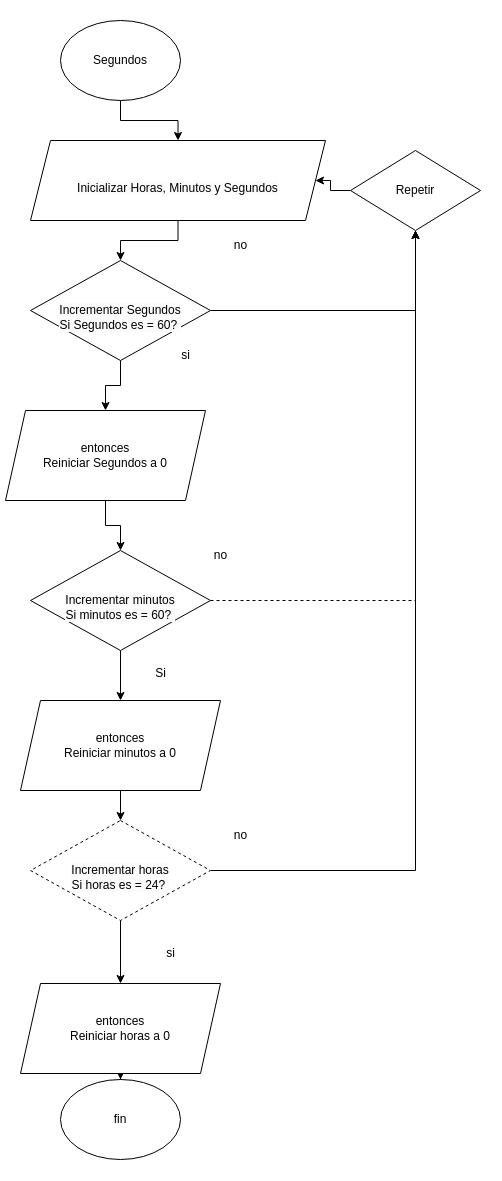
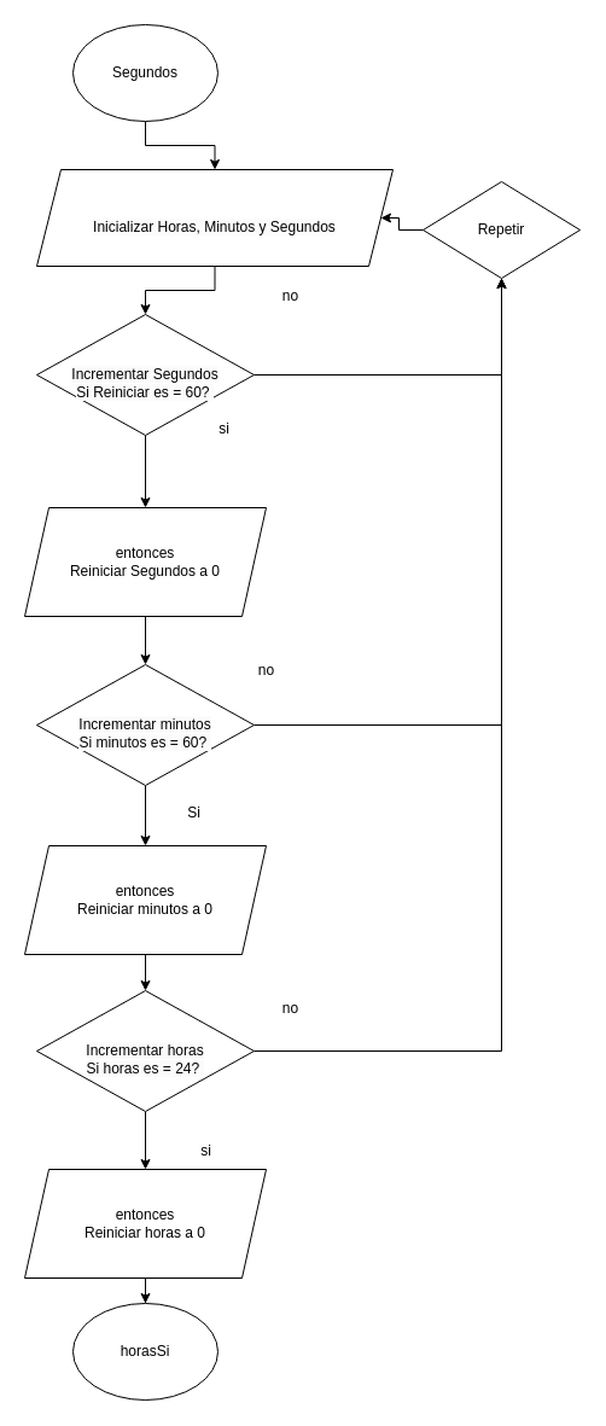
- <mxCell id="12" value="&lt;br&gt;&lt;span style=&quot;color: rgb(0, 0, 0); font-family: Helvetica; font-size: 12px; font-style: normal; font-variant-ligatures: normal; font-variant-caps: normal; font-weight: 400; letter-spacing: normal; orphans: 2; text-align: center; text-indent: 0px; text-transform: none; widows: 2; word-spacing: 0px; -webkit-text-stroke-width: 0px; background-color: rgb(251, 251, 251); text-decoration-thickness: initial; text-decoration-style: initial; text-decoration-color: initial; float: none; display: inline !important;&quot;&gt;Incrementar Segundos&lt;/span&gt;&lt;br style=&quot;border-color: var(--border-color); color: rgb(0, 0, 0); font-family: Helvetica; font-size: 12px; font-style: normal; font-variant-ligatures: normal; font-variant-caps: normal; font-weight: 400; letter-spacing: normal; orphans: 2; text-align: center; text-indent: 0px; text-transform: none; widows: 2; word-spacing: 0px; -webkit-text-stroke-width: 0px; background-color: rgb(251, 251, 251); text-decoration-thickness: initial; text-decoration-style: initial; text-decoration-color: initial;&quot;&gt;&lt;span style=&quot;color: rgb(0, 0, 0); font-family: Helvetica; font-size: 12px; font-style: normal; font-variant-ligatures: normal; font-variant-caps: normal; font-weight: 400; letter-spacing: normal; orphans: 2; text-align: center; text-indent: 0px; text-transform: none; widows: 2; word-spacing: 0px; -webkit-text-stroke-width: 0px; background-color: rgb(251, 251, 251); text-decoration-thickness: initial; text-decoration-style: initial; text-decoration-color: initial; float: none; display: inline !important;&quot;&gt;Si Segundos es = 60?&lt;span&gt;&amp;nbsp;&lt;/span&gt;&lt;/span&gt;&lt;br&gt;" style="rhombus;whiteSpace=wrap;html=1;" vertex="1" parent="1"><mxGeometry x="30" y="260" width="180" height="100" as="geometry" /></mxCell>
+ <mxCell id="12" value="&lt;br&gt;&lt;span style=&quot;color: rgb(0, 0, 0); font-family: Helvetica; font-size: 12px; font-style: normal; font-variant-ligatures: normal; font-variant-caps: normal; font-weight: 400; letter-spacing: normal; orphans: 2; text-align: center; text-indent: 0px; text-transform: none; widows: 2; word-spacing: 0px; -webkit-text-stroke-width: 0px; background-color: rgb(251, 251, 251); text-decoration-thickness: initial; text-decoration-style: initial; text-decoration-color: initial; float: none; display: inline !important;&quot;&gt;Incrementar Segundos&lt;/span&gt;&lt;br style=&quot;border-color: var(--border-color); color: rgb(0, 0, 0); font-family: Helvetica; font-size: 12px; font-style: normal; font-variant-ligatures: normal; font-variant-caps: normal; font-weight: 400; letter-spacing: normal; orphans: 2; text-align: center; text-indent: 0px; text-transform: none; widows: 2; word-spacing: 0px; -webkit-text-stroke-width: 0px; background-color: rgb(251, 251, 251); text-decoration-thickness: initial; text-decoration-style: initial; text-decoration-color: initial;&quot;&gt;&lt;span style=&quot;color: rgb(0, 0, 0); font-family: Helvetica; font-size: 12px; font-style: normal; font-variant-ligatures: normal; font-variant-caps: normal; font-weight: 400; letter-spacing: normal; orphans: 2; text-align: center; text-indent: 0px; text-transform: none; widows: 2; word-spacing: 0px; -webkit-text-stroke-width: 0px; background-color: rgb(251, 251, 251); text-decoration-thickness: initial; text-decoration-style: initial; text-decoration-color: initial; float: none; display: inline !important;&quot;&gt;Si Reiniciar es = 60?&lt;span&gt;&amp;nbsp;&lt;/span&gt;&lt;/span&gt;&lt;br&gt;" style="rhombus;whiteSpace=wrap;html=1;" vertex="1" parent="1"><mxGeometry x="30" y="260" width="180" height="100" as="geometry" /></mxCell>
- <mxCell id="7" value="entonces&lt;br&gt;Reiniciar Segundos a 0" style="shape=parallelogram;perimeter=parallelogramPerimeter;whiteSpace=wrap;html=1;fixedSize=1;" vertex="1" parent="1"><mxGeometry x="5" y="410" width="200" height="90" as="geometry" /></mxCell>
+ <mxCell id="7" value="entonces&lt;br&gt;Reiniciar Segundos a 0" style="shape=parallelogram;perimeter=parallelogramPerimeter;whiteSpace=wrap;html=1;fixedSize=1;" vertex="1" parent="1"><mxGeometry x="20" y="420" width="200" height="90" as="geometry" /></mxCell>
- <mxCell id="16" style="edgeStyle=orthogonalEdgeStyle;rounded=0;orthogonalLoop=1;jettySize=auto;html=1;dashed=1;" edge="1" parent="1" source="17" target="5"><mxGeometry relative="1" as="geometry" /></mxCell>
+ <mxCell id="16" style="edgeStyle=orthogonalEdgeStyle;rounded=0;orthogonalLoop=1;jettySize=auto;html=1;" edge="1" parent="1" source="17" target="5"><mxGeometry relative="1" as="geometry" /></mxCell>
- <mxCell id="24" value="&lt;br&gt;&lt;span style=&quot;color: rgb(0, 0, 0); font-family: Helvetica; font-size: 12px; font-style: normal; font-variant-ligatures: normal; font-variant-caps: normal; font-weight: 400; letter-spacing: normal; orphans: 2; text-align: center; text-indent: 0px; text-transform: none; widows: 2; word-spacing: 0px; -webkit-text-stroke-width: 0px; background-color: rgb(251, 251, 251); text-decoration-thickness: initial; text-decoration-style: initial; text-decoration-color: initial; float: none; display: inline !important;&quot;&gt;Incrementar horas&lt;/span&gt;&lt;br style=&quot;border-color: var(--border-color); color: rgb(0, 0, 0); font-family: Helvetica; font-size: 12px; font-style: normal; font-variant-ligatures: normal; font-variant-caps: normal; font-weight: 400; letter-spacing: normal; orphans: 2; text-align: center; text-indent: 0px; text-transform: none; widows: 2; word-spacing: 0px; -webkit-text-stroke-width: 0px; background-color: rgb(251, 251, 251); text-decoration-thickness: initial; text-decoration-style: initial; text-decoration-color: initial;&quot;&gt;&lt;span style=&quot;color: rgb(0, 0, 0); font-family: Helvetica; font-size: 12px; font-style: normal; font-variant-ligatures: normal; font-variant-caps: normal; font-weight: 400; letter-spacing: normal; orphans: 2; text-align: center; text-indent: 0px; text-transform: none; widows: 2; word-spacing: 0px; -webkit-text-stroke-width: 0px; background-color: rgb(251, 251, 251); text-decoration-thickness: initial; text-decoration-style: initial; text-decoration-color: initial; float: none; display: inline !important;&quot;&gt;Si horas es = 24?&lt;span&gt;&amp;nbsp;&lt;/span&gt;&lt;/span&gt;" style="rhombus;whiteSpace=wrap;html=1;dashed=1;" vertex="1" parent="1"><mxGeometry x="30" y="820" width="180" height="100" as="geometry" /></mxCell>
+ <mxCell id="24" value="&lt;br&gt;&lt;span style=&quot;color: rgb(0, 0, 0); font-family: Helvetica; font-size: 12px; font-style: normal; font-variant-ligatures: normal; font-variant-caps: normal; font-weight: 400; letter-spacing: normal; orphans: 2; text-align: center; text-indent: 0px; text-transform: none; widows: 2; word-spacing: 0px; -webkit-text-stroke-width: 0px; background-color: rgb(251, 251, 251); text-decoration-thickness: initial; text-decoration-style: initial; text-decoration-color: initial; float: none; display: inline !important;&quot;&gt;Incrementar horas&lt;/span&gt;&lt;br style=&quot;border-color: var(--border-color); color: rgb(0, 0, 0); font-family: Helvetica; font-size: 12px; font-style: normal; font-variant-ligatures: normal; font-variant-caps: normal; font-weight: 400; letter-spacing: normal; orphans: 2; text-align: center; text-indent: 0px; text-transform: none; widows: 2; word-spacing: 0px; -webkit-text-stroke-width: 0px; background-color: rgb(251, 251, 251); text-decoration-thickness: initial; text-decoration-style: initial; text-decoration-color: initial;&quot;&gt;&lt;span style=&quot;color: rgb(0, 0, 0); font-family: Helvetica; font-size: 12px; font-style: normal; font-variant-ligatures: normal; font-variant-caps: normal; font-weight: 400; letter-spacing: normal; orphans: 2; text-align: center; text-indent: 0px; text-transform: none; widows: 2; word-spacing: 0px; -webkit-text-stroke-width: 0px; background-color: rgb(251, 251, 251); text-decoration-thickness: initial; text-decoration-style: initial; text-decoration-color: initial; float: none; display: inline !important;&quot;&gt;Si horas es = 24?&lt;span&gt;&amp;nbsp;&lt;/span&gt;&lt;/span&gt;" style="rhombus;whiteSpace=wrap;html=1;" vertex="1" parent="1"><mxGeometry x="30" y="820" width="180" height="100" as="geometry" /></mxCell>
- <mxCell id="26" value="entonces&lt;br&gt;Reiniciar horas a 0" style="shape=parallelogram;perimeter=parallelogramPerimeter;whiteSpace=wrap;html=1;fixedSize=1;" vertex="1" parent="1"><mxGeometry x="20" y="983" width="200" height="90" as="geometry" /></mxCell>
+ <mxCell id="26" value="entonces&lt;br&gt;Reiniciar horas a 0" style="shape=parallelogram;perimeter=parallelogramPerimeter;whiteSpace=wrap;html=1;fixedSize=1;" vertex="1" parent="1"><mxGeometry x="20" y="968" width="200" height="90" as="geometry" /></mxCell>
- <mxCell id="29" value="fin" style="ellipse;whiteSpace=wrap;html=1;" vertex="1" parent="1"><mxGeometry x="60" y="1079" width="120" height="80" as="geometry" /></mxCell>
+ <mxCell id="29" value="horasSi" style="ellipse;whiteSpace=wrap;html=1;" vertex="1" parent="1"><mxGeometry x="60" y="1079" width="120" height="80" as="geometry" /></mxCell>
